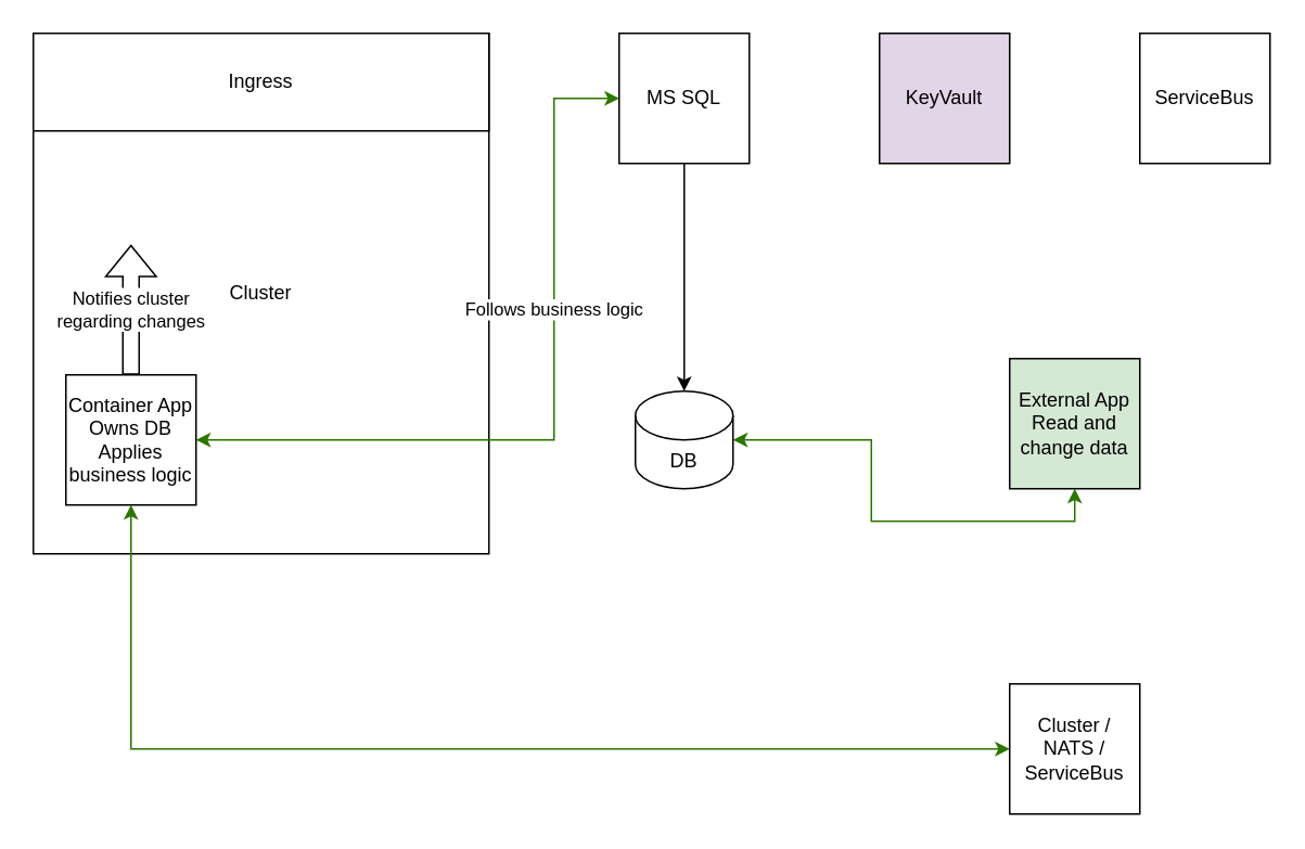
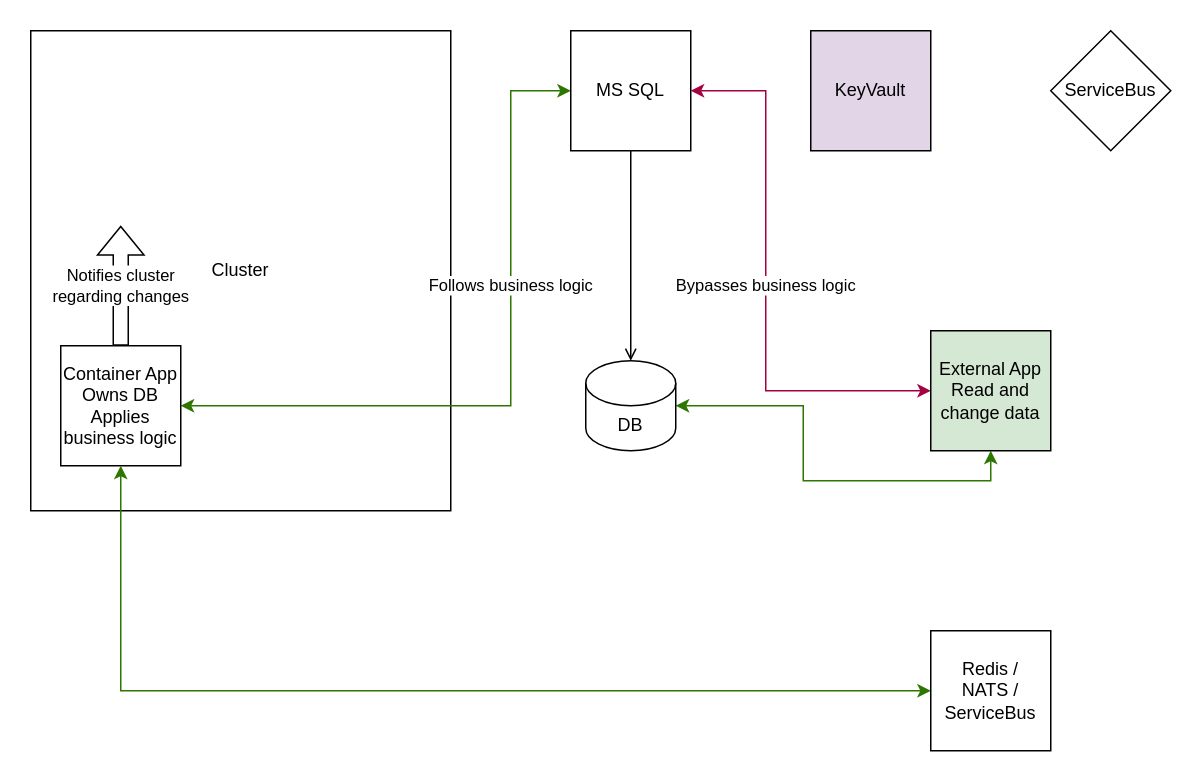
- <mxCell id="3" value="Ingress" style="rounded=0;whiteSpace=wrap;html=1;" vertex="1" parent="1"><mxGeometry x="20" y="20" width="280" height="60" as="geometry" /></mxCell>
- <mxCell id="15" value="ServiceBus" style="whiteSpace=wrap;html=1;aspect=fixed;" vertex="1" parent="1"><mxGeometry x="700" y="20" width="80" height="80" as="geometry" /></mxCell>
+ <mxCell id="15" value="ServiceBus" style="rhombus;whiteSpace=wrap;html=1;aspect=fixed;" vertex="1" parent="1"><mxGeometry x="700" y="20" width="80" height="80" as="geometry" /></mxCell>
+ <mxCell id="7" value="Bypasses business logic" style="edgeStyle=orthogonalEdgeStyle;rounded=0;orthogonalLoop=1;jettySize=auto;html=1;exitX=0;exitY=0.5;exitDx=0;exitDy=0;entryX=1;entryY=0.5;entryDx=0;entryDy=0;fillColor=#d80073;strokeColor=#A50040;startArrow=classic;startFill=1;" edge="1" parent="1" source="8" target="13"><mxGeometry relative="1" as="geometry"><Array as="points"><mxPoint x="510" y="260" /><mxPoint x="510" y="60" /></Array></mxGeometry></mxCell>
- <mxCell id="12" style="edgeStyle=orthogonalEdgeStyle;rounded=0;orthogonalLoop=1;jettySize=auto;html=1;exitX=0.5;exitY=1;exitDx=0;exitDy=0;" edge="1" parent="1" source="13" target="9"><mxGeometry relative="1" as="geometry" /></mxCell>
+ <mxCell id="12" style="edgeStyle=orthogonalEdgeStyle;rounded=0;orthogonalLoop=1;jettySize=auto;html=1;exitX=0.5;exitY=1;exitDx=0;exitDy=0;endArrow=open;" edge="1" parent="1" source="13" target="9"><mxGeometry relative="1" as="geometry" /></mxCell>
- <mxCell id="11" value="Cluster / &lt;br&gt;NATS / &lt;br&gt;ServiceBus" style="whiteSpace=wrap;html=1;aspect=fixed;" vertex="1" parent="1"><mxGeometry x="620" y="420" width="80" height="80" as="geometry" /></mxCell>
+ <mxCell id="11" value="Redis / &lt;br&gt;NATS / &lt;br&gt;ServiceBus" style="whiteSpace=wrap;html=1;aspect=fixed;" vertex="1" parent="1"><mxGeometry x="620" y="420" width="80" height="80" as="geometry" /></mxCell>
